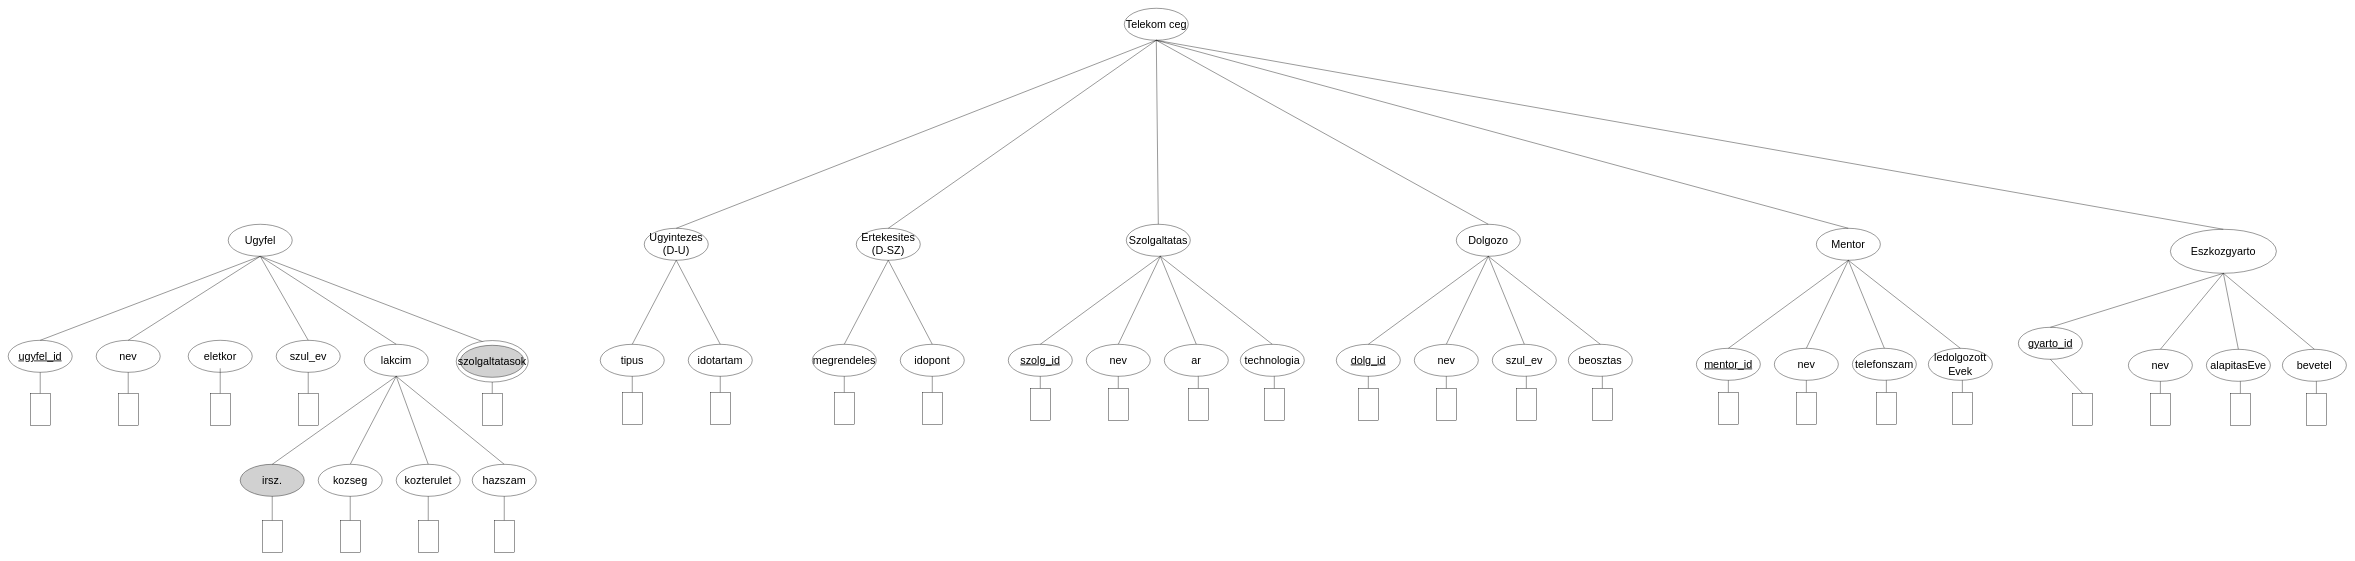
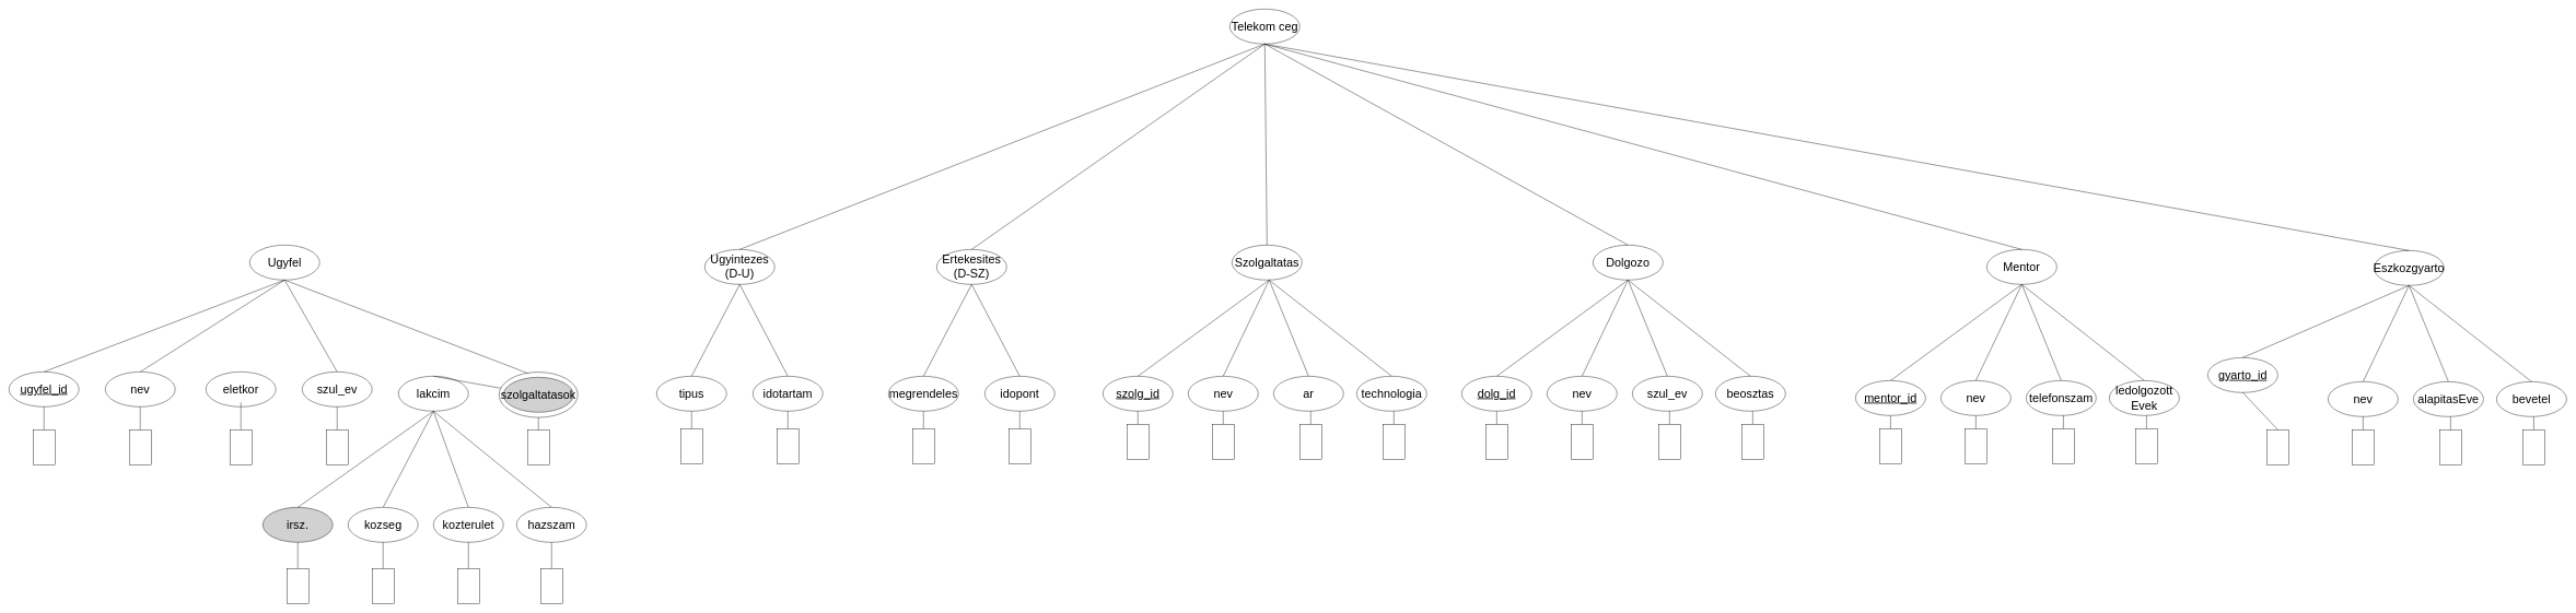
- <mxCell id="26" value="Eszkozgyarto" style="ellipse;whiteSpace=wrap;html=1;fontSize=27;" parent="1" vertex="1"><mxGeometry x="5425" y="572.5" width="265" height="110" as="geometry" /></mxCell>
+ <mxCell id="26" value="Eszkozgyarto" style="ellipse;whiteSpace=wrap;html=1;fontSize=27;" parent="1" vertex="1"><mxGeometry x="5425" y="572.5" width="160" height="80" as="geometry" /></mxCell>
- <mxCell id="12" value="" style="endArrow=none;html=1;rounded=0;entryX=0.5;entryY=1;entryDx=0;entryDy=0;exitX=0.5;exitY=0;exitDx=0;exitDy=0;" parent="1" source="2" target="42" edge="1"><mxGeometry width="50" height="50" relative="1" as="geometry"><mxPoint x="1295" y="1025" as="sourcePoint" /><mxPoint x="1000" y="630" as="targetPoint" /></mxGeometry></mxCell>
+ <mxCell id="12" value="" style="endArrow=none;html=1;rounded=0;exitX=0.5;exitY=0;exitDx=0;exitDy=0;" parent="1" source="2" target="134" edge="1"><mxGeometry width="50" height="50" relative="1" as="geometry"><mxPoint x="1295" y="1025" as="sourcePoint" /><mxPoint x="1000" y="630" as="targetPoint" /></mxGeometry></mxCell>
